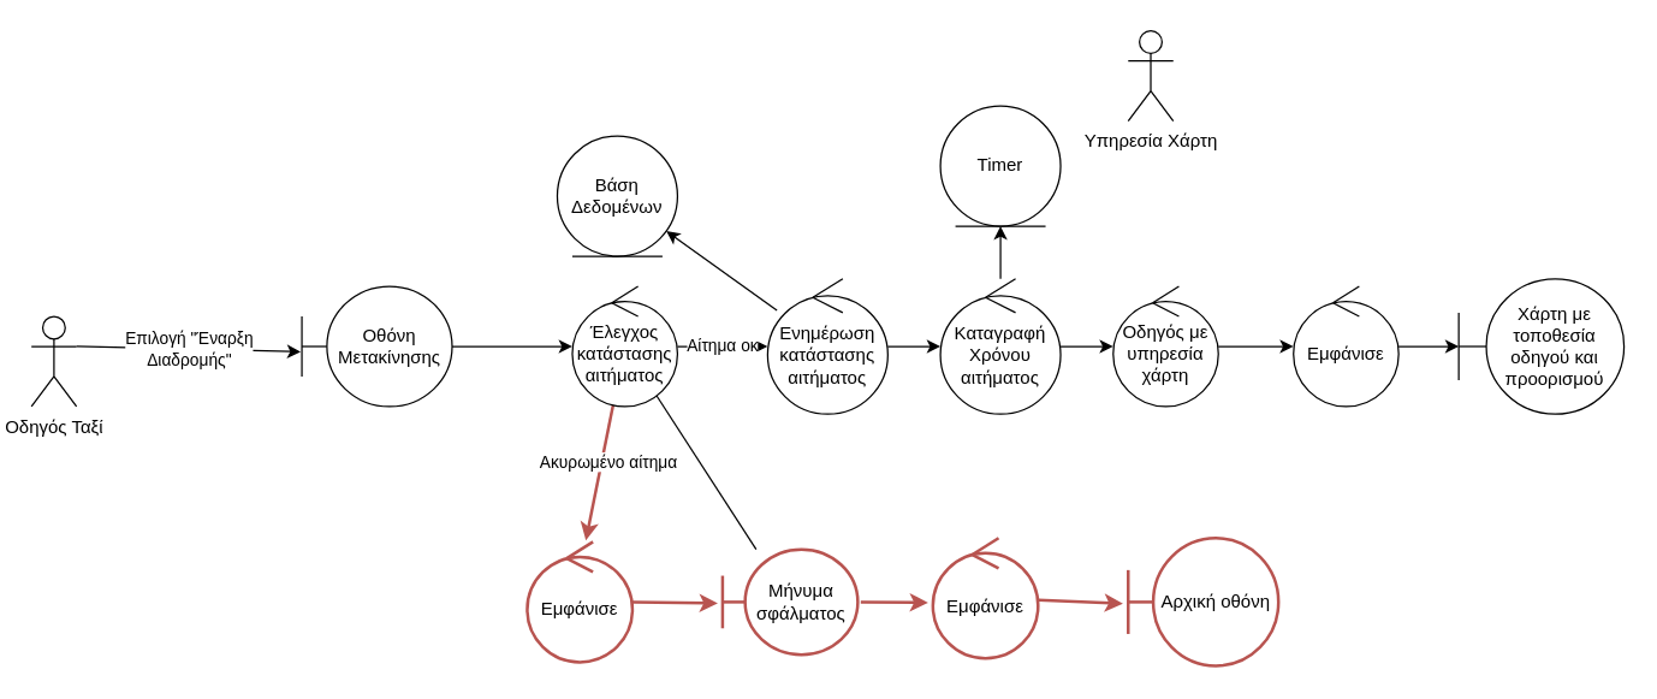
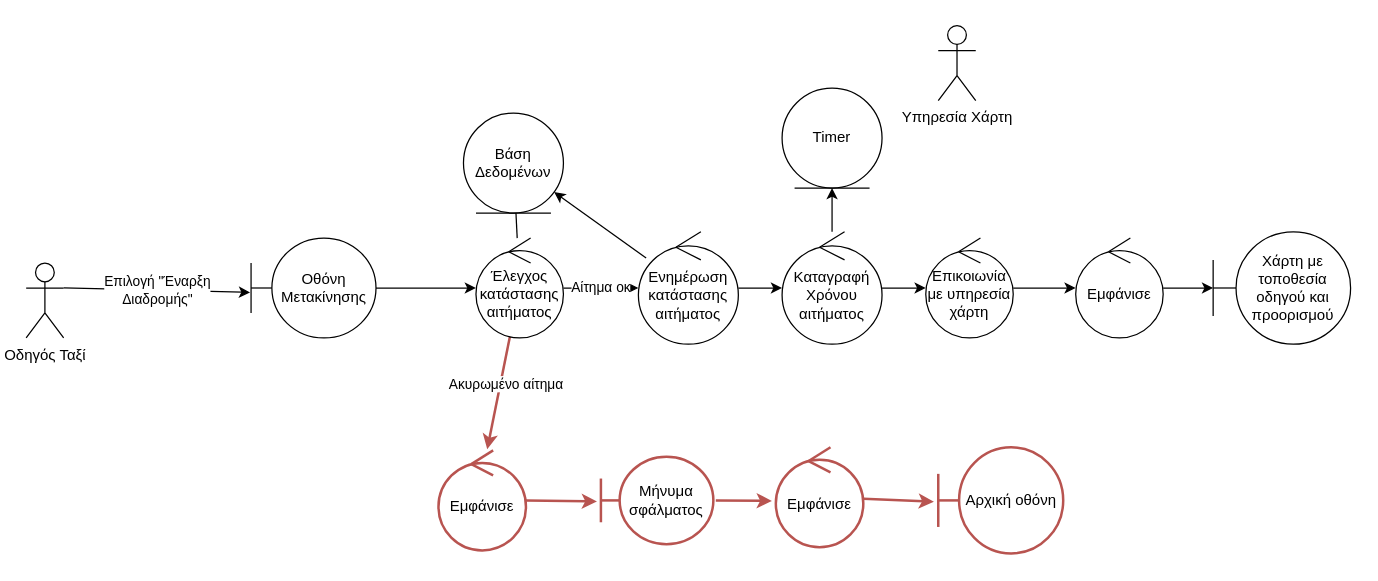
- <mxCell id="16" value="Οδηγός με υπηρεσία χάρτη" style="ellipse;shape=umlControl;whiteSpace=wrap;html=1;" parent="1" vertex="1"><mxGeometry x="740" y="190" width="70" height="80" as="geometry" /></mxCell>
+ <mxCell id="16" value="Επικοιωνία με υπηρεσία χάρτη" style="ellipse;shape=umlControl;whiteSpace=wrap;html=1;" parent="1" vertex="1"><mxGeometry x="740" y="190" width="70" height="80" as="geometry" /></mxCell>
- <mxCell id="6" value="" style="edgeStyle=none;html=1;endArrow=none;endFill=0;" parent="1" source="10" target="25" edge="1"><mxGeometry relative="1" as="geometry" /></mxCell>
+ <mxCell id="6" value="" style="edgeStyle=none;html=1;endArrow=none;endFill=0;" parent="1" source="10" target="11" edge="1"><mxGeometry relative="1" as="geometry" /></mxCell>
